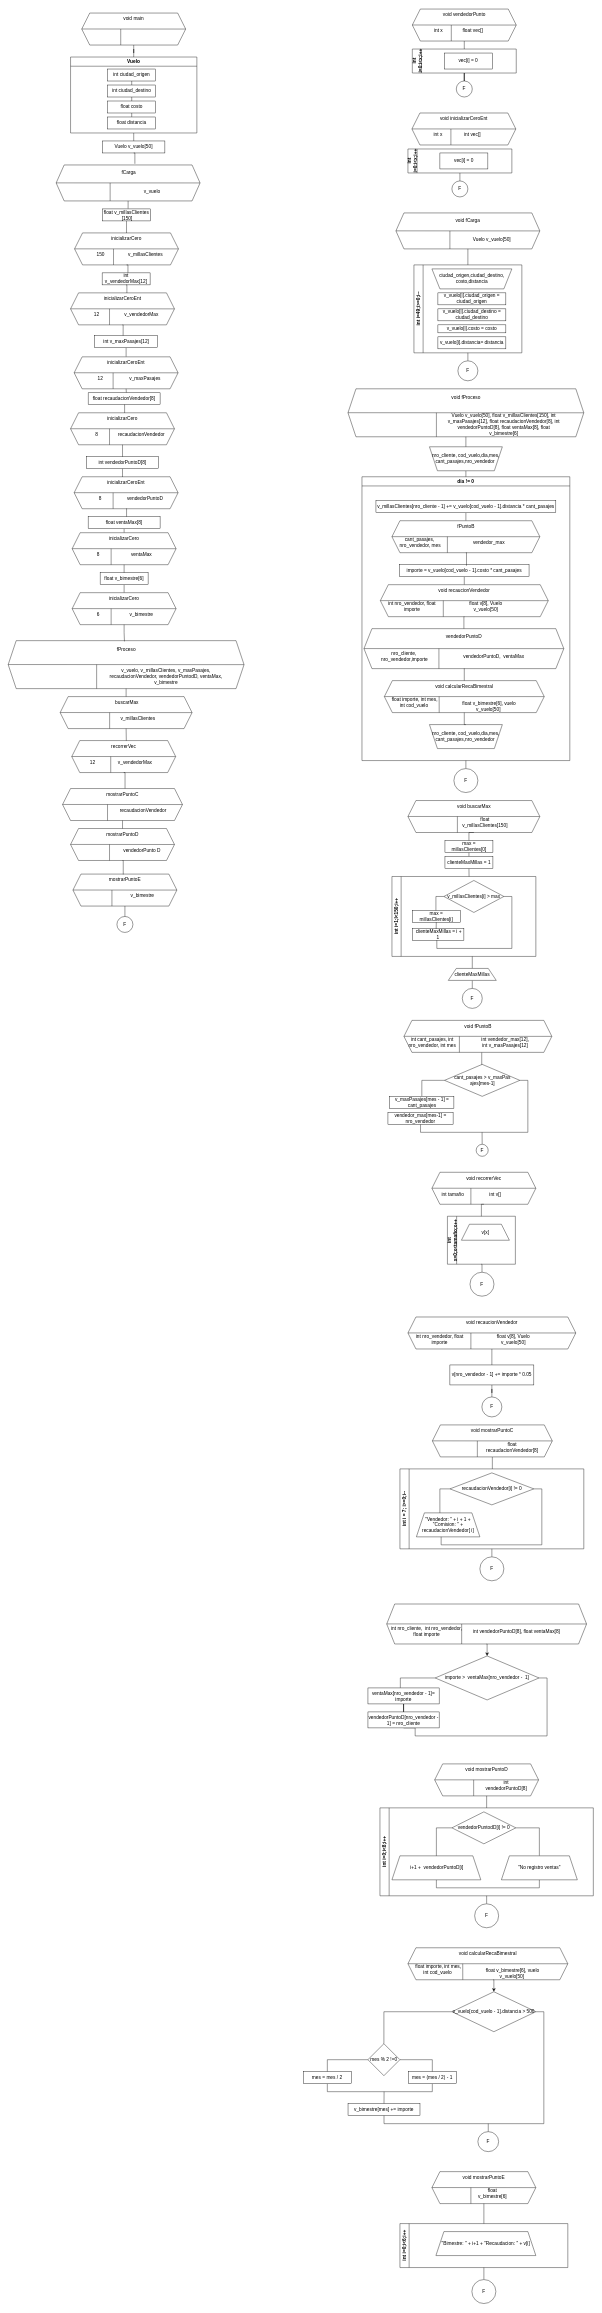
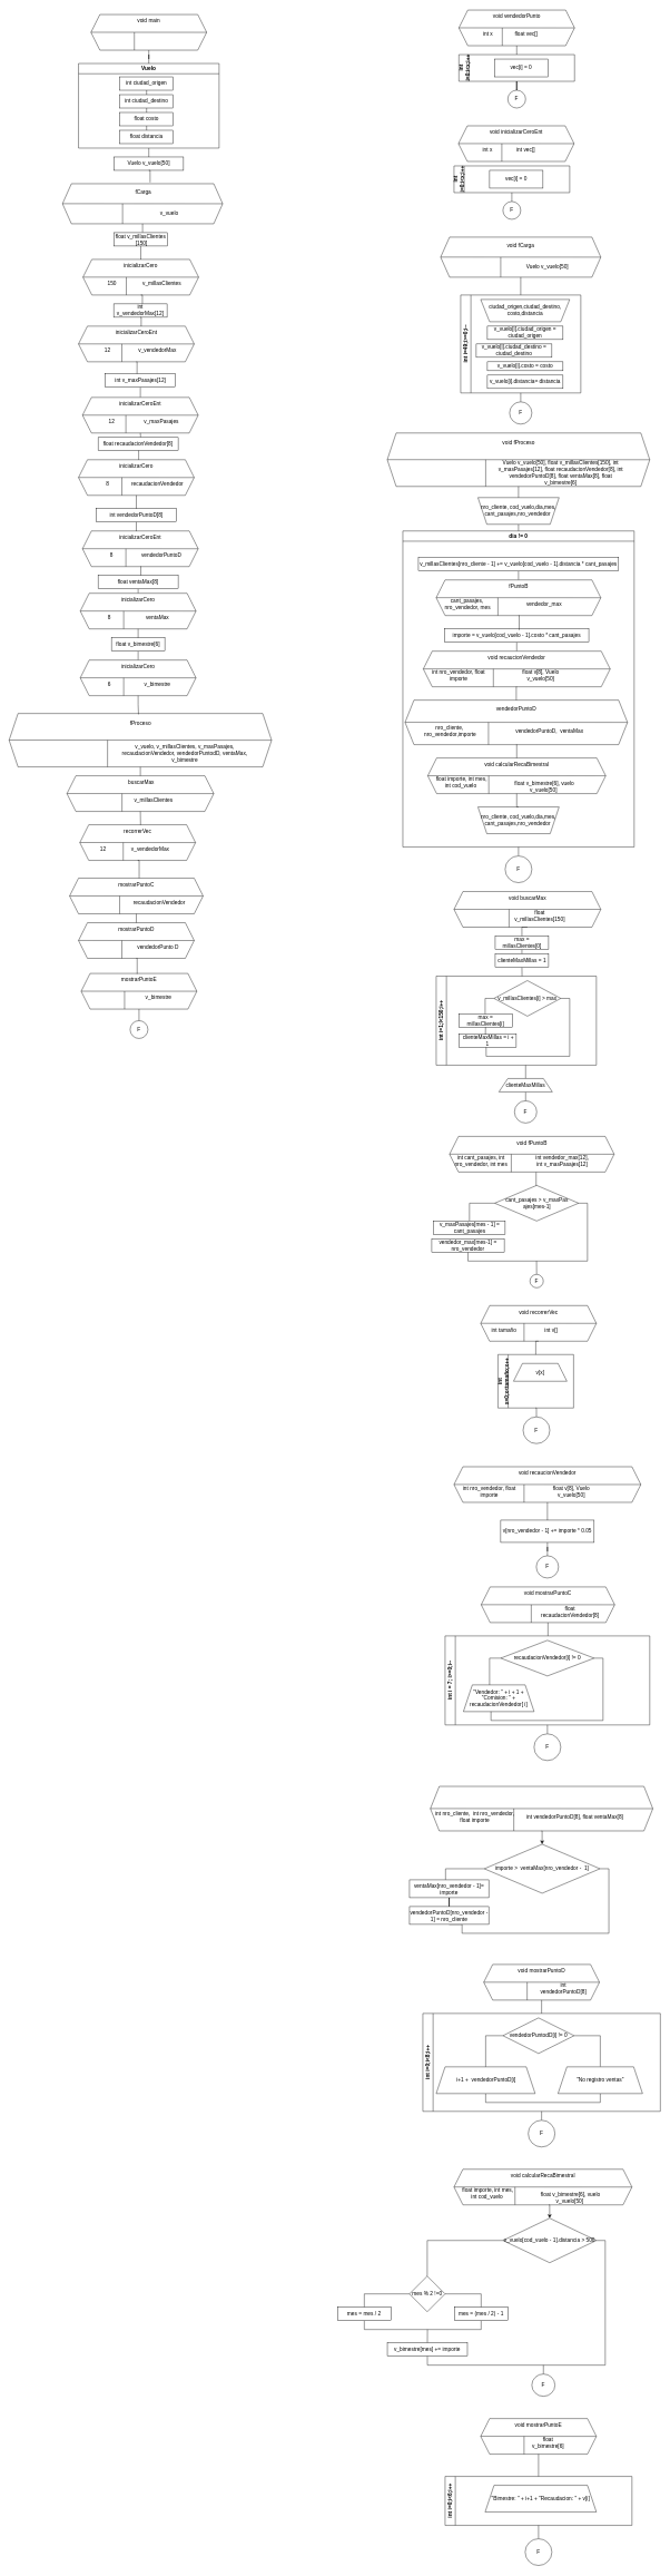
- <mxCell id="23" value="v_vuelo[i].ciudad_destino = ciudad_destino" style="whiteSpace=wrap;html=1;rounded=0;" parent="20" vertex="1"><mxGeometry x="60" y="110" width="170" height="30" as="geometry" /></mxCell>
+ <mxCell id="23" value="v_vuelo[i].ciudad_destino = ciudad_destino" style="whiteSpace=wrap;html=1;rounded=0;" parent="20" vertex="1"><mxGeometry x="35" y="110" width="170" height="30" as="geometry" /></mxCell>
